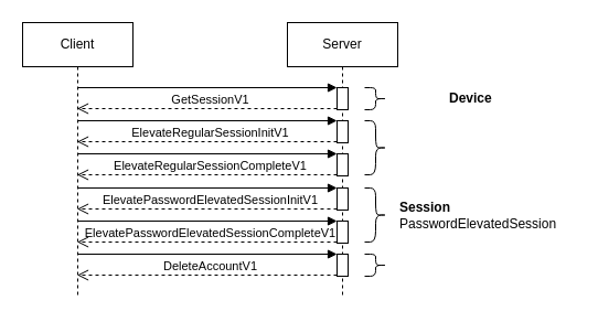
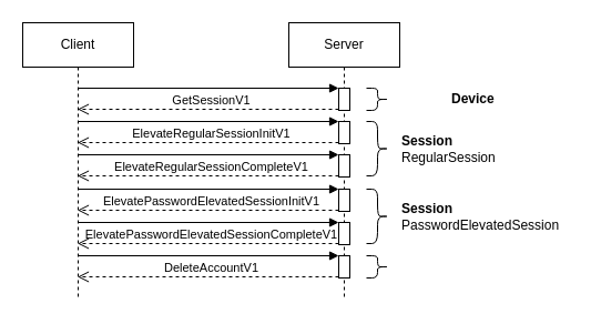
+ <mxCell id="17" value="&lt;b&gt;Session&lt;/b&gt;&lt;br&gt;RegularSession&lt;br&gt;" style="text;html=1;align=left;verticalAlign=middle;resizable=0;points=[];autosize=1;" parent="1" vertex="1"><mxGeometry x="360" y="118.5" width="100" height="30" as="geometry" /></mxCell>
